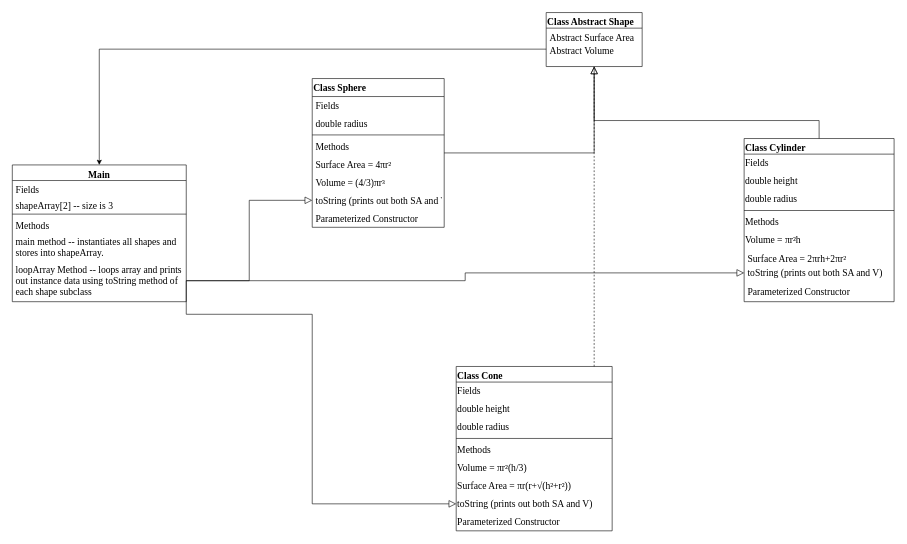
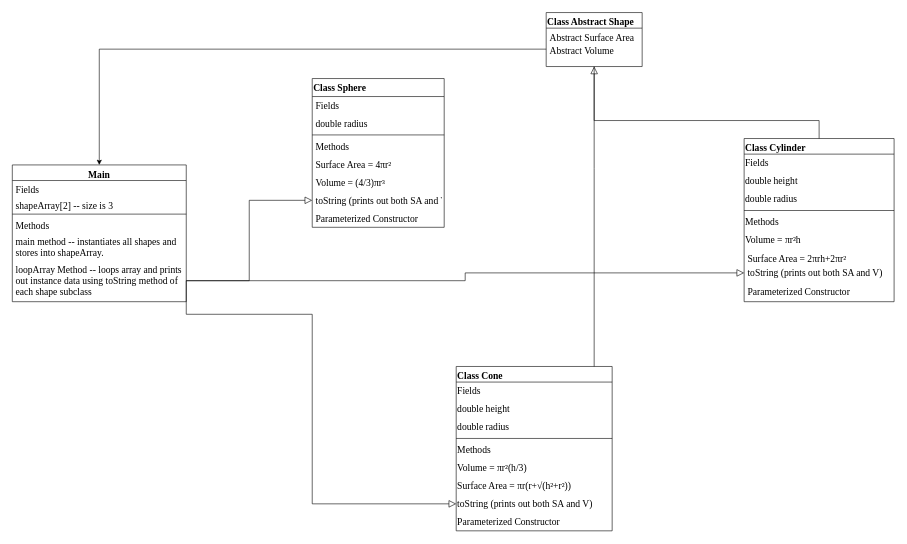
- <mxCell id="27" style="edgeStyle=orthogonalEdgeStyle;rounded=0;orthogonalLoop=1;jettySize=auto;html=1;fontFamily=Times New Roman;fontSize=16;endArrow=block;endSize=10;endFill=0;shadow=0;strokeWidth=1;entryX=0.5;entryY=1;entryDx=0;entryDy=0;align=left;" edge="1" parent="1" source="28" target="2"><mxGeometry relative="1" as="geometry"><mxPoint x="986" y="140" as="targetPoint" /></mxGeometry></mxCell>
- <mxCell id="15" value="" style="endArrow=block;endSize=10;endFill=0;shadow=0;strokeWidth=1;rounded=0;edgeStyle=elbowEdgeStyle;elbow=vertical;fontFamily=Times New Roman;fontSize=16;align=left;dashed=1;" parent="1" source="5" target="2" edge="1"><mxGeometry width="160" relative="1" as="geometry"><mxPoint x="856" y="253" as="sourcePoint" /><mxPoint x="856" y="253" as="targetPoint" /><Array as="points"><mxPoint x="990" y="280" /><mxPoint x="988" y="180" /><mxPoint x="1110" y="360" /><mxPoint x="1086" y="310" /><mxPoint x="1076" y="260" /></Array></mxGeometry></mxCell>
+ <mxCell id="15" value="" style="endArrow=block;endSize=10;endFill=0;shadow=0;strokeWidth=1;rounded=0;edgeStyle=elbowEdgeStyle;elbow=vertical;fontFamily=Times New Roman;fontSize=16;align=left;" parent="1" source="5" target="2" edge="1"><mxGeometry width="160" relative="1" as="geometry"><mxPoint x="856" y="253" as="sourcePoint" /><mxPoint x="856" y="253" as="targetPoint" /><Array as="points"><mxPoint x="990" y="280" /><mxPoint x="988" y="180" /><mxPoint x="1110" y="360" /><mxPoint x="1086" y="310" /><mxPoint x="1076" y="260" /></Array></mxGeometry></mxCell>
